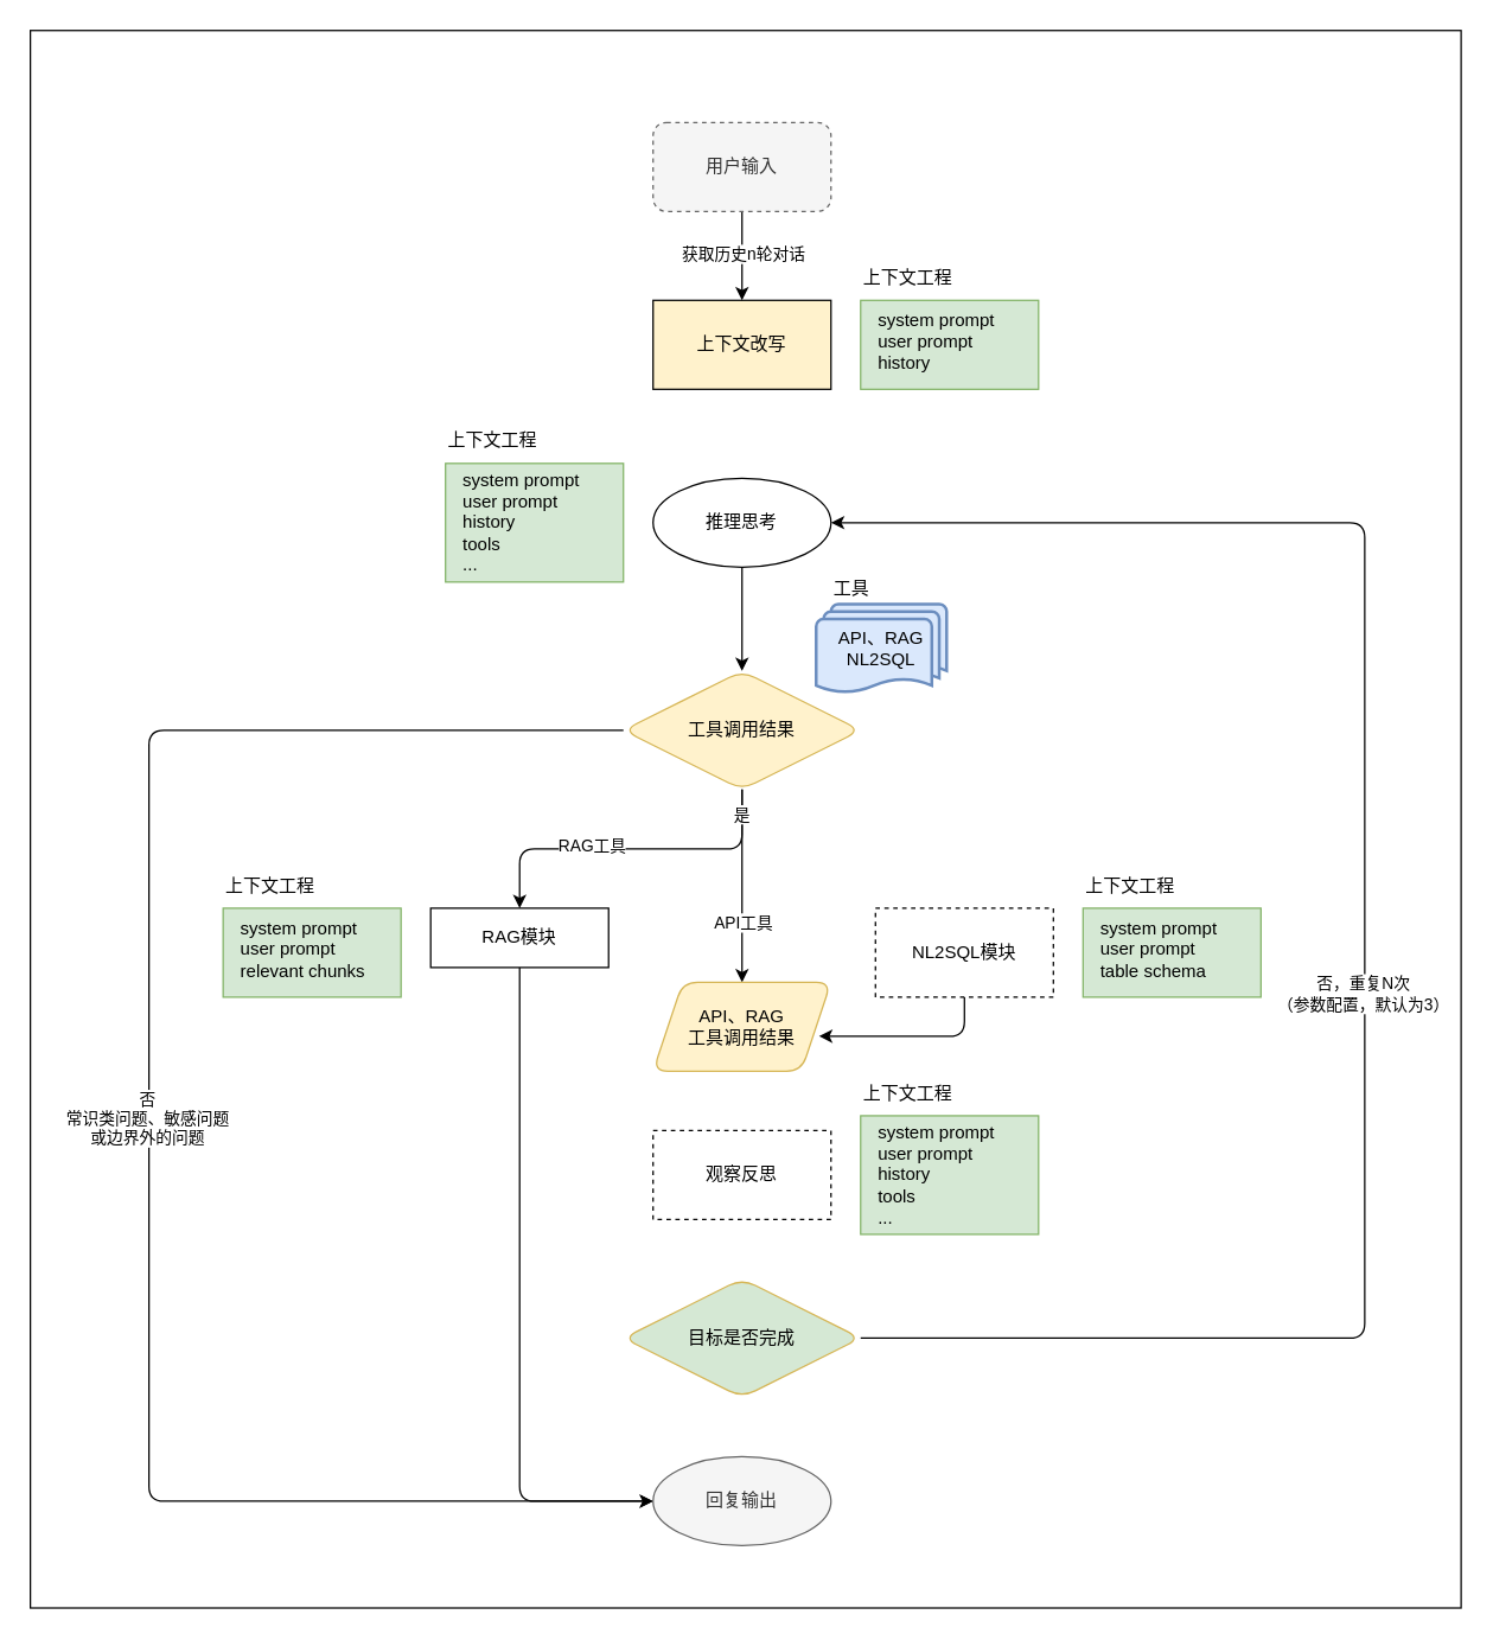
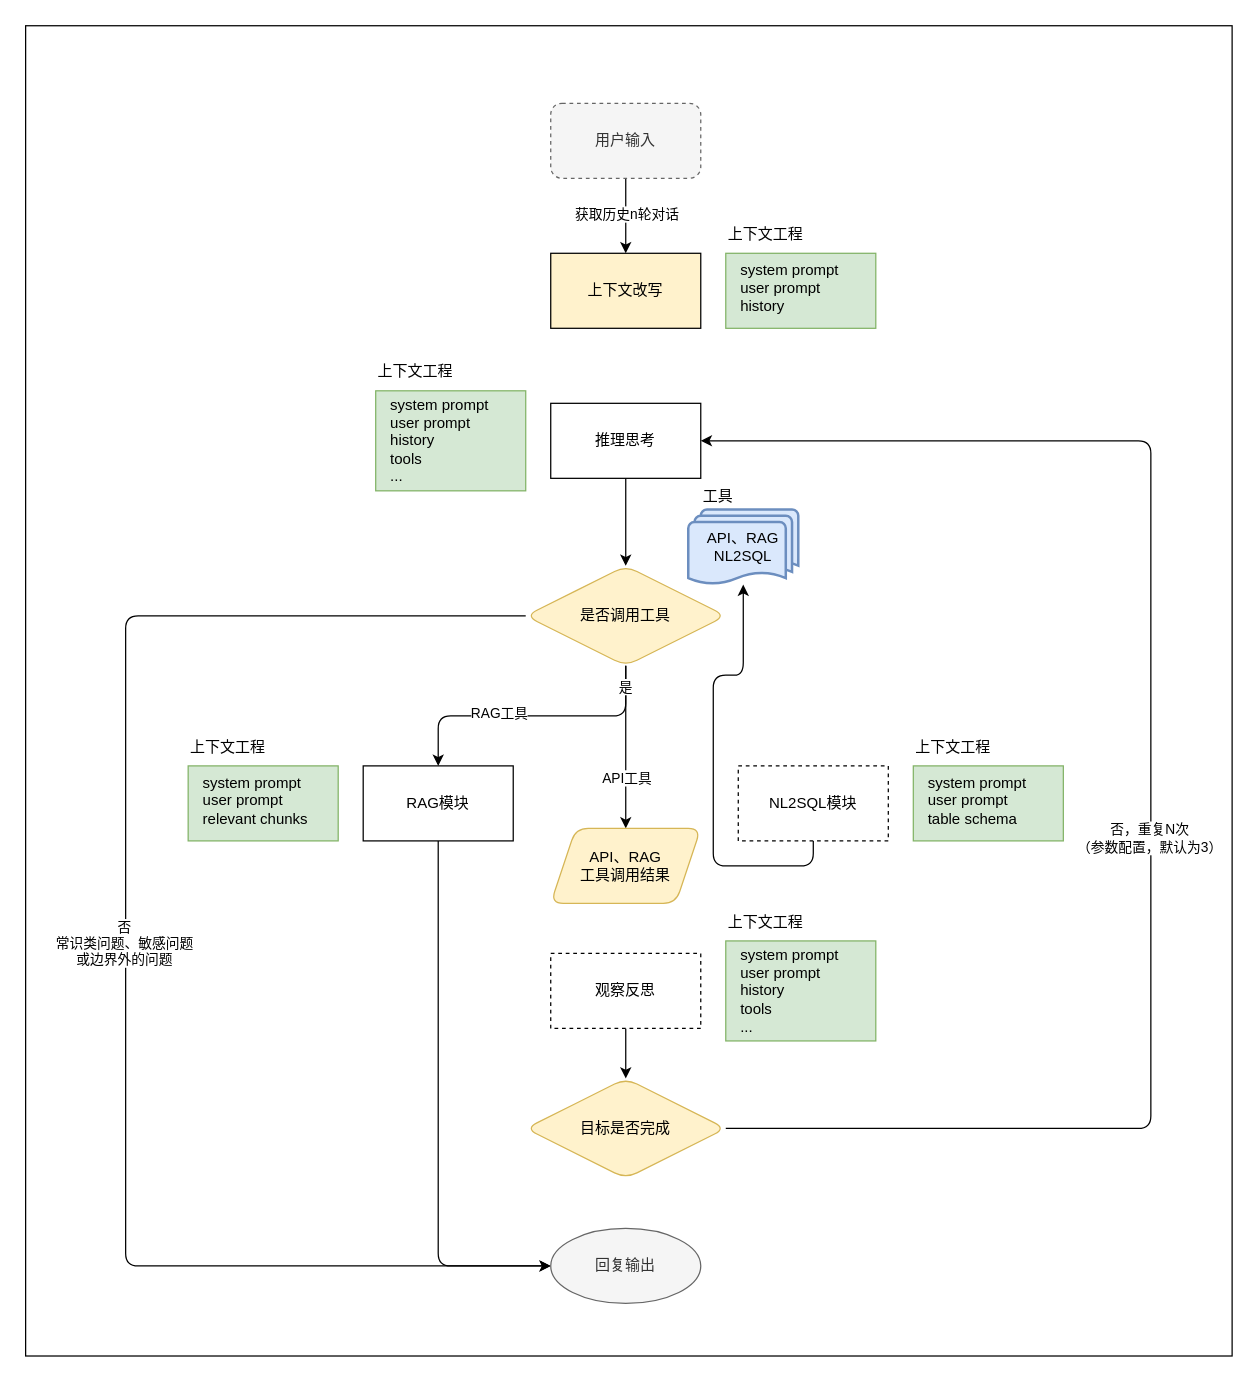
- <mxCell id="9" value="推理思考" style="ellipse;whiteSpace=wrap;html=1;" vertex="1" parent="1"><mxGeometry x="440" y="322" width="120" height="60" as="geometry" /></mxCell>
+ <mxCell id="9" value="推理思考" style="rounded=0;whiteSpace=wrap;html=1;" vertex="1" parent="1"><mxGeometry x="440" y="322" width="120" height="60" as="geometry" /></mxCell>
- <mxCell id="25" value="工具调用结果" style="rhombus;whiteSpace=wrap;html=1;rounded=1;fillColor=#fff2cc;strokeColor=#d6b656;" vertex="1" parent="1"><mxGeometry x="420" y="452" width="160" height="80" as="geometry" /></mxCell>
+ <mxCell id="25" value="是否调用工具" style="rhombus;whiteSpace=wrap;html=1;rounded=1;fillColor=#fff2cc;strokeColor=#d6b656;" vertex="1" parent="1"><mxGeometry x="420" y="452" width="160" height="80" as="geometry" /></mxCell>
- <mxCell id="27" value="RAG模块" style="rounded=0;whiteSpace=wrap;html=1;" vertex="1" parent="1"><mxGeometry x="290" y="612" width="120" height="40" as="geometry" /></mxCell>
+ <mxCell id="27" value="RAG模块" style="rounded=0;whiteSpace=wrap;html=1;" vertex="1" parent="1"><mxGeometry x="290" y="612" width="120" height="60" as="geometry" /></mxCell>
- <mxCell id="42" style="edgeStyle=orthogonalEdgeStyle;rounded=1;orthogonalLoop=1;jettySize=auto;html=1;exitX=0.5;exitY=1;exitDx=0;exitDy=0;entryX=0.933;entryY=0.606;entryDx=0;entryDy=0;entryPerimeter=0;" edge="1" parent="1" source="28" target="41"><mxGeometry relative="1" as="geometry" /></mxCell>
+ <mxCell id="42" style="edgeStyle=orthogonalEdgeStyle;rounded=1;orthogonalLoop=1;jettySize=auto;html=1;exitX=0.5;exitY=1;exitDx=0;exitDy=0;" edge="1" parent="1" source="28" target="7"><mxGeometry relative="1" as="geometry" /></mxCell>
+ <mxCell id="31" style="edgeStyle=orthogonalEdgeStyle;rounded=1;orthogonalLoop=1;jettySize=auto;html=1;exitX=0.5;exitY=1;exitDx=0;exitDy=0;entryX=0.5;entryY=0;entryDx=0;entryDy=0;" edge="1" parent="1" source="32" target="49"><mxGeometry relative="1" as="geometry" /></mxCell>
- <mxCell id="49" value="目标是否完成" style="rhombus;whiteSpace=wrap;html=1;rounded=1;fillColor=#d5e8d4;strokeColor=#d6b656;" vertex="1" parent="1"><mxGeometry x="420" y="862" width="160" height="80" as="geometry" /></mxCell>
+ <mxCell id="49" value="目标是否完成" style="rhombus;whiteSpace=wrap;html=1;rounded=1;fillColor=#fff2cc;strokeColor=#d6b656;" vertex="1" parent="1"><mxGeometry x="420" y="862" width="160" height="80" as="geometry" /></mxCell>
